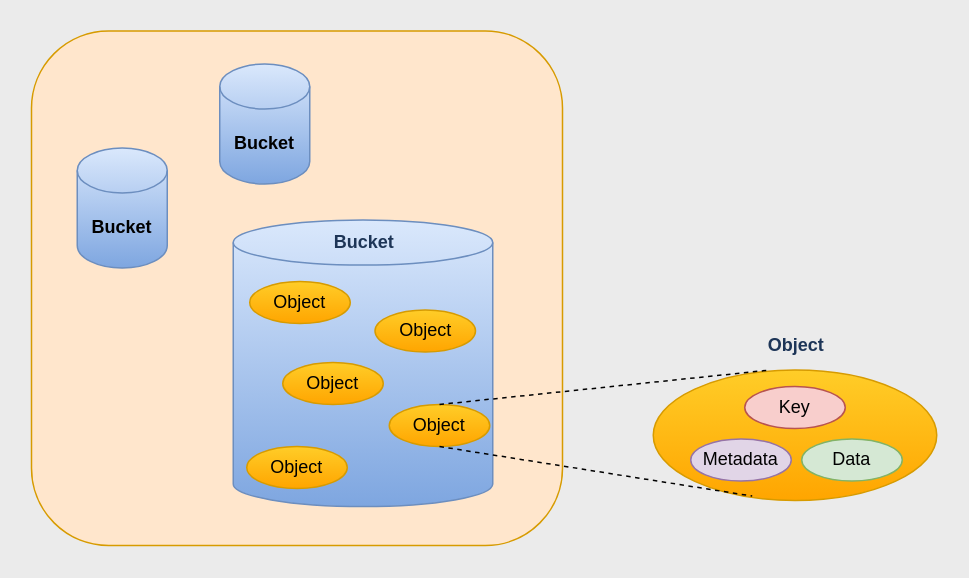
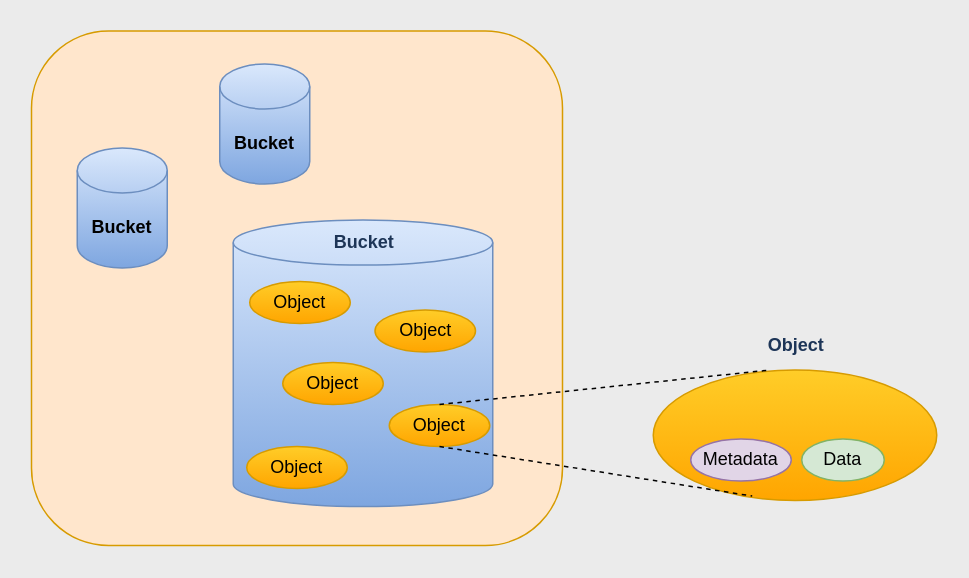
- <mxCell id="10" value="Key" style="ellipse;whiteSpace=wrap;html=1;rounded=0;sketch=0;strokeColor=#b85450;fillColor=#f8cecc;movable=0;resizable=0;rotatable=0;deletable=0;editable=0;connectable=0;" parent="1" vertex="1"><mxGeometry x="496" y="257" width="67" height="28" as="geometry" /></mxCell>
- <mxCell id="12" value="Data" style="ellipse;whiteSpace=wrap;html=1;rounded=0;sketch=0;strokeColor=#82b366;fillColor=#d5e8d4;movable=0;resizable=0;rotatable=0;deletable=0;editable=0;connectable=0;" parent="1" vertex="1"><mxGeometry x="534" y="292" width="67" height="28" as="geometry" /></mxCell>
+ <mxCell id="12" value="Data" style="ellipse;whiteSpace=wrap;html=1;rounded=0;sketch=0;strokeColor=#82b366;fillColor=#d5e8d4;movable=0;resizable=0;rotatable=0;deletable=0;editable=0;connectable=0;" parent="1" vertex="1"><mxGeometry x="534" y="292" width="55" height="28" as="geometry" /></mxCell>
